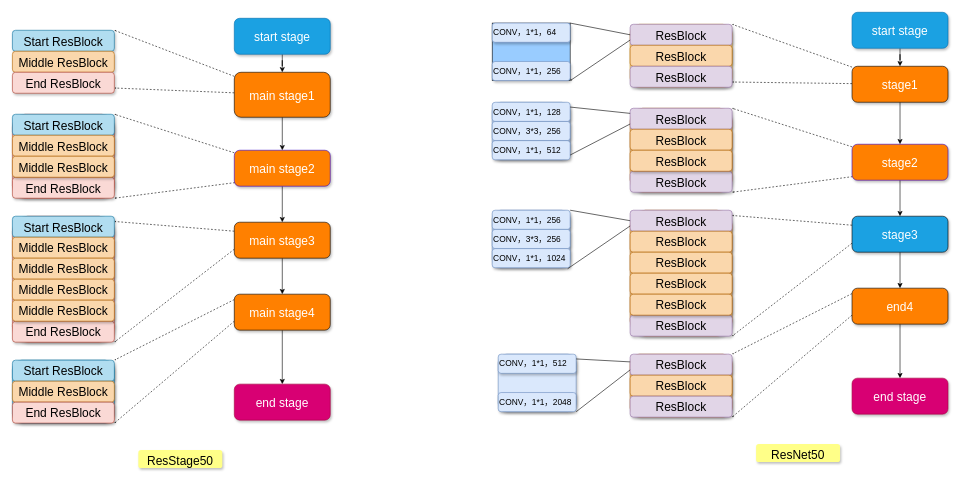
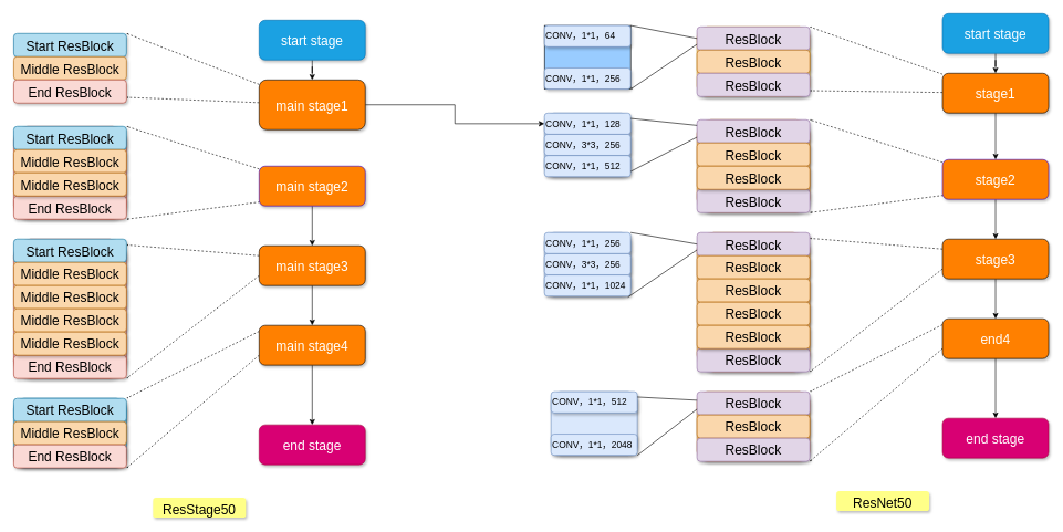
- <mxCell id="39" style="edgeStyle=orthogonalEdgeStyle;rounded=0;orthogonalLoop=1;jettySize=auto;html=1;entryX=0.5;entryY=0;entryDx=0;entryDy=0;" edge="1" parent="1" source="40" target="23"><mxGeometry relative="1" as="geometry" /></mxCell>
+ <mxCell id="39" style="edgeStyle=orthogonalEdgeStyle;rounded=0;orthogonalLoop=1;jettySize=auto;html=1;" edge="1" parent="1" source="40" target="92"><mxGeometry relative="1" as="geometry" /></mxCell>
- <mxCell id="68" value="&lt;font color=&quot;#ffffff&quot; style=&quot;font-size: 20px;&quot;&gt;stage3&lt;/font&gt;" style="rounded=1;whiteSpace=wrap;html=1;fillColor=#1ba1e2;shadow=1;" vertex="1" parent="1"><mxGeometry x="1420" y="360" width="160" height="60" as="geometry" /></mxCell>
+ <mxCell id="68" value="&lt;font color=&quot;#ffffff&quot; style=&quot;font-size: 20px;&quot;&gt;stage3&lt;/font&gt;" style="rounded=1;whiteSpace=wrap;html=1;fillColor=#FF8000;shadow=1;" vertex="1" parent="1"><mxGeometry x="1420" y="360" width="160" height="60" as="geometry" /></mxCell>
